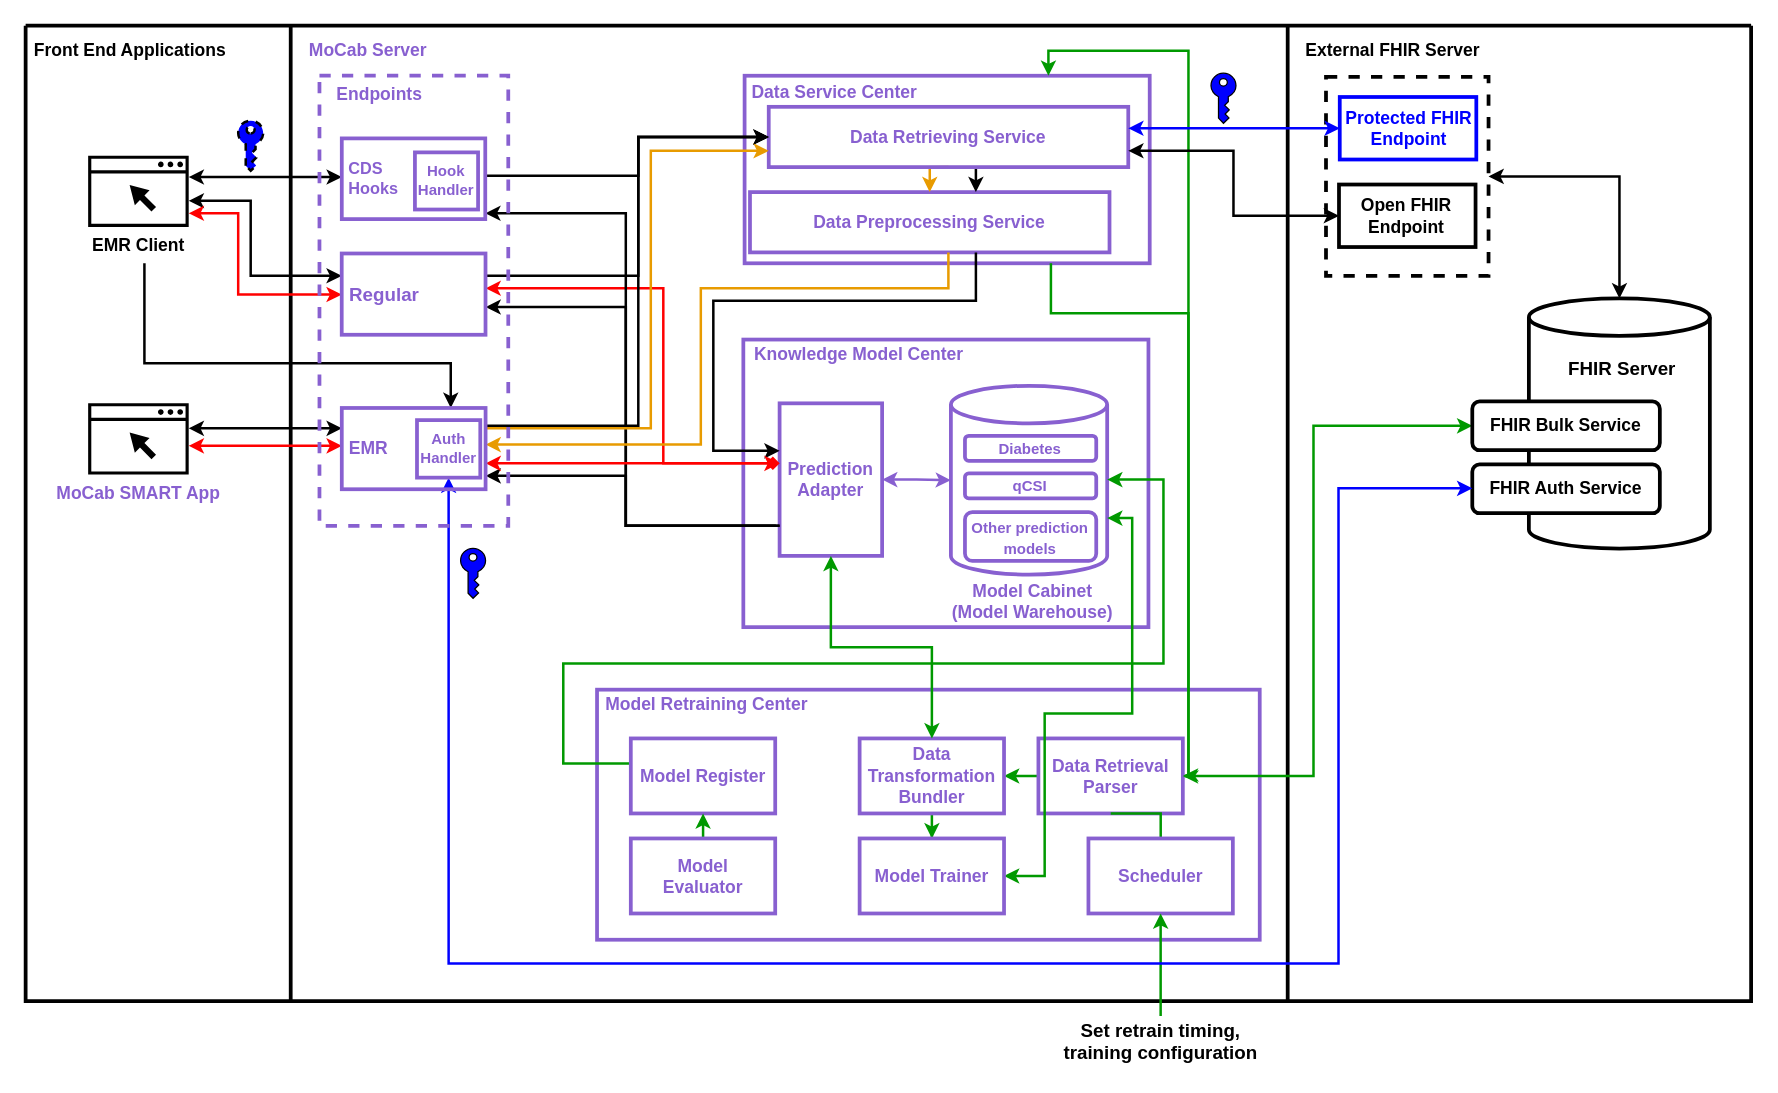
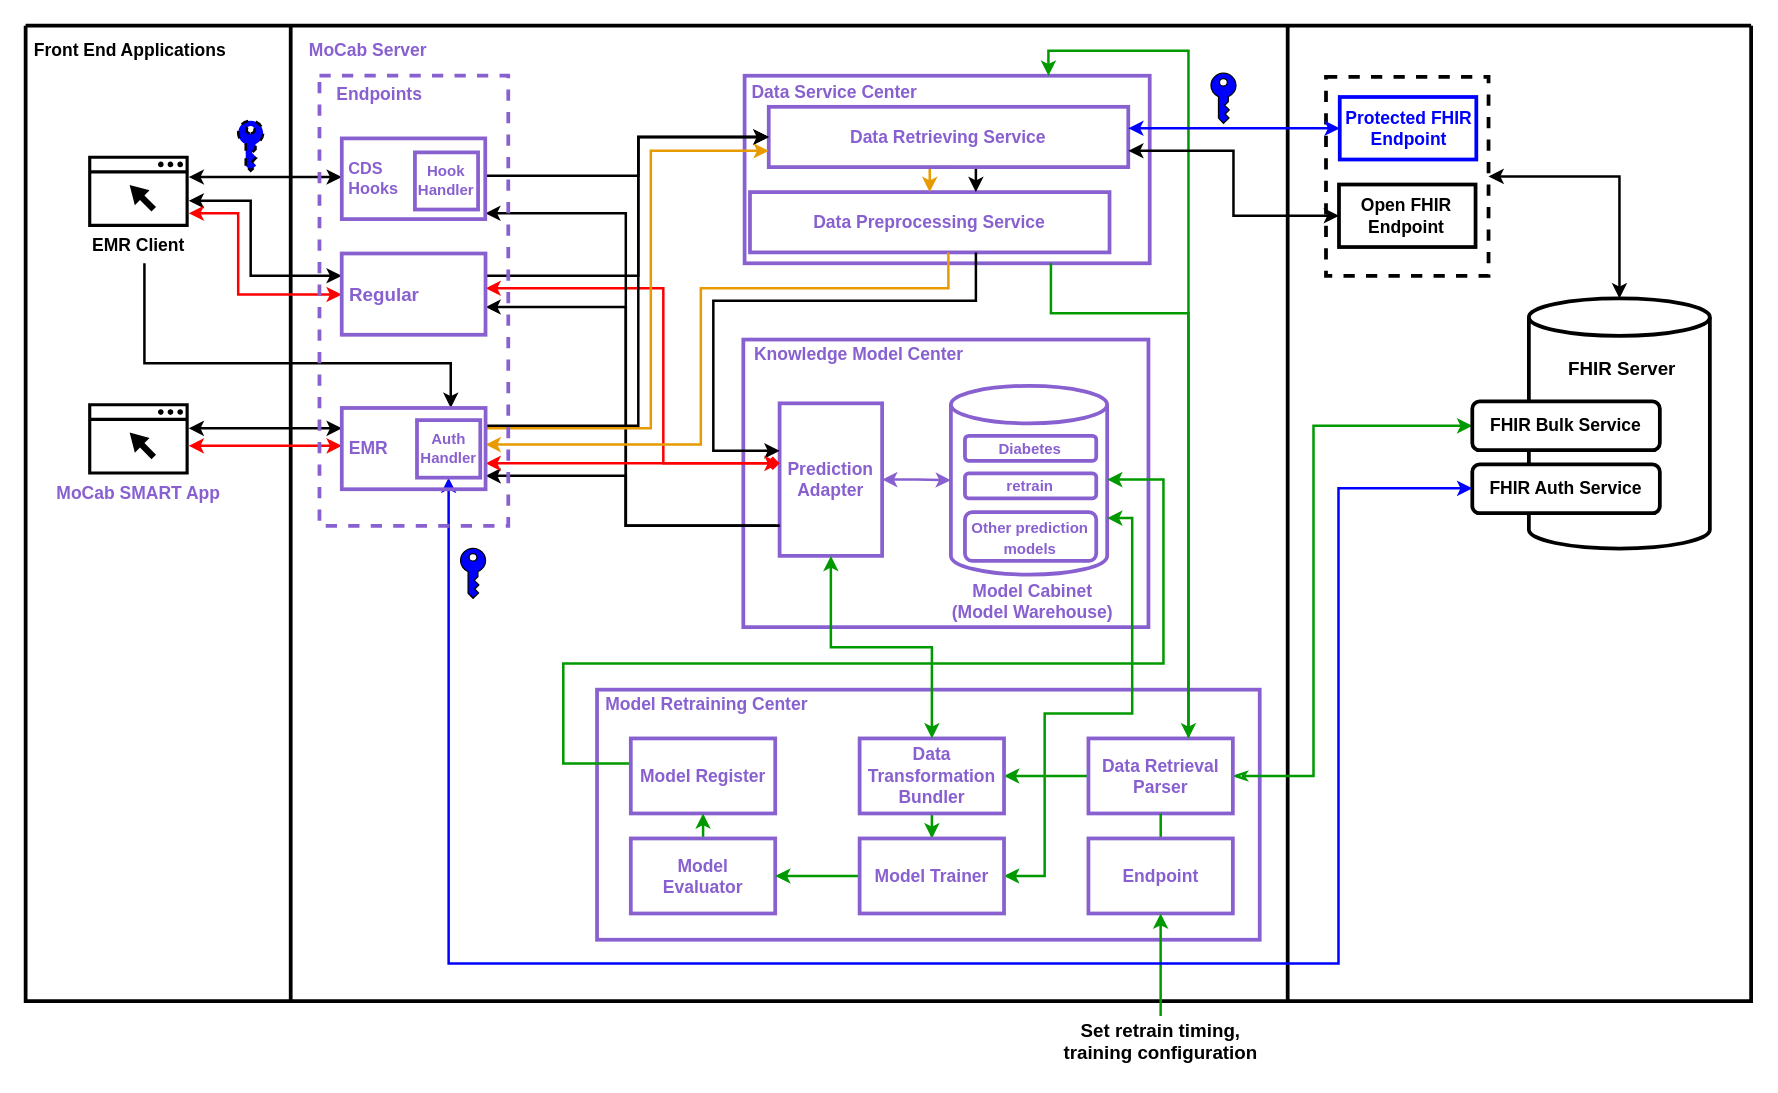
- <mxCell id="7" value="&lt;font color=&quot;#000000&quot;&gt;External FHIR Server&lt;/font&gt;" style="text;html=1;align=left;verticalAlign=middle;fontColor=#4277BB;shadow=0;dashed=0;strokeColor=none;fillColor=none;labelBackgroundColor=none;fontStyle=1;fontSize=14;spacingLeft=5;" parent="2" vertex="1"><mxGeometry x="1017.36" y="10" width="150" height="20" as="geometry" /></mxCell>
- <mxCell id="18" value="&lt;b&gt;&lt;font color=&quot;#8860d0&quot; style=&quot;font-size: 12px;&quot;&gt;qCSI&lt;/font&gt;&lt;/b&gt;" style="rounded=1;whiteSpace=wrap;html=1;fontSize=14;fontColor=#FF9933;strokeColor=#8860D0;strokeWidth=3;fillColor=none;" parent="15" vertex="1"><mxGeometry x="11.25" y="70" width="105" height="20" as="geometry" /></mxCell>
+ <mxCell id="18" value="&lt;b&gt;&lt;font color=&quot;#8860d0&quot; style=&quot;font-size: 12px;&quot;&gt;retrain&lt;/font&gt;&lt;/b&gt;" style="rounded=1;whiteSpace=wrap;html=1;fontSize=14;fontColor=#FF9933;strokeColor=#8860D0;strokeWidth=3;fillColor=none;" parent="15" vertex="1"><mxGeometry x="11.25" y="70" width="105" height="20" as="geometry" /></mxCell>
- <mxCell id="37" value="&lt;font size=&quot;1&quot; color=&quot;#8860d0&quot;&gt;&lt;b style=&quot;font-size: 14px;&quot;&gt;Data Retrieval Parser&lt;/b&gt;&lt;/font&gt;" style="rounded=0;whiteSpace=wrap;html=1;fontColor=#FF9933;strokeColor=#8860D0;strokeWidth=3;fillColor=none;" parent="2" vertex="1"><mxGeometry x="810" y="570" width="115.5" height="60" as="geometry" /></mxCell>
+ <mxCell id="37" value="&lt;font size=&quot;1&quot; color=&quot;#8860d0&quot;&gt;&lt;b style=&quot;font-size: 14px;&quot;&gt;Data Retrieval Parser&lt;/b&gt;&lt;/font&gt;" style="rounded=0;whiteSpace=wrap;html=1;fontColor=#FF9933;strokeColor=#8860D0;strokeWidth=3;fillColor=none;" parent="2" vertex="1"><mxGeometry x="850" y="570" width="115.5" height="60" as="geometry" /></mxCell>
+ <mxCell id="40" style="edgeStyle=orthogonalEdgeStyle;rounded=0;orthogonalLoop=1;jettySize=auto;html=1;strokeWidth=2;fontSize=14;fontColor=#828B78;strokeColor=#009900;" parent="2" source="42" target="33" edge="1"><mxGeometry relative="1" as="geometry" /></mxCell>
- <mxCell id="44" value="&lt;font color=&quot;#8860d0&quot; size=&quot;1&quot; style=&quot;&quot;&gt;&lt;b style=&quot;font-size: 14px;&quot;&gt;Scheduler&lt;/b&gt;&lt;/font&gt;" style="rounded=0;whiteSpace=wrap;html=1;fontColor=#FF9933;strokeColor=#8860D0;strokeWidth=3;fillColor=none;" parent="2" vertex="1"><mxGeometry x="850" y="650" width="115.5" height="60" as="geometry" /></mxCell>
+ <mxCell id="44" value="&lt;font color=&quot;#8860d0&quot; size=&quot;1&quot; style=&quot;&quot;&gt;&lt;b style=&quot;font-size: 14px;&quot;&gt;Endpoint&lt;/b&gt;&lt;/font&gt;" style="rounded=0;whiteSpace=wrap;html=1;fontColor=#FF9933;strokeColor=#8860D0;strokeWidth=3;fillColor=none;" parent="2" vertex="1"><mxGeometry x="850" y="650" width="115.5" height="60" as="geometry" /></mxCell>
